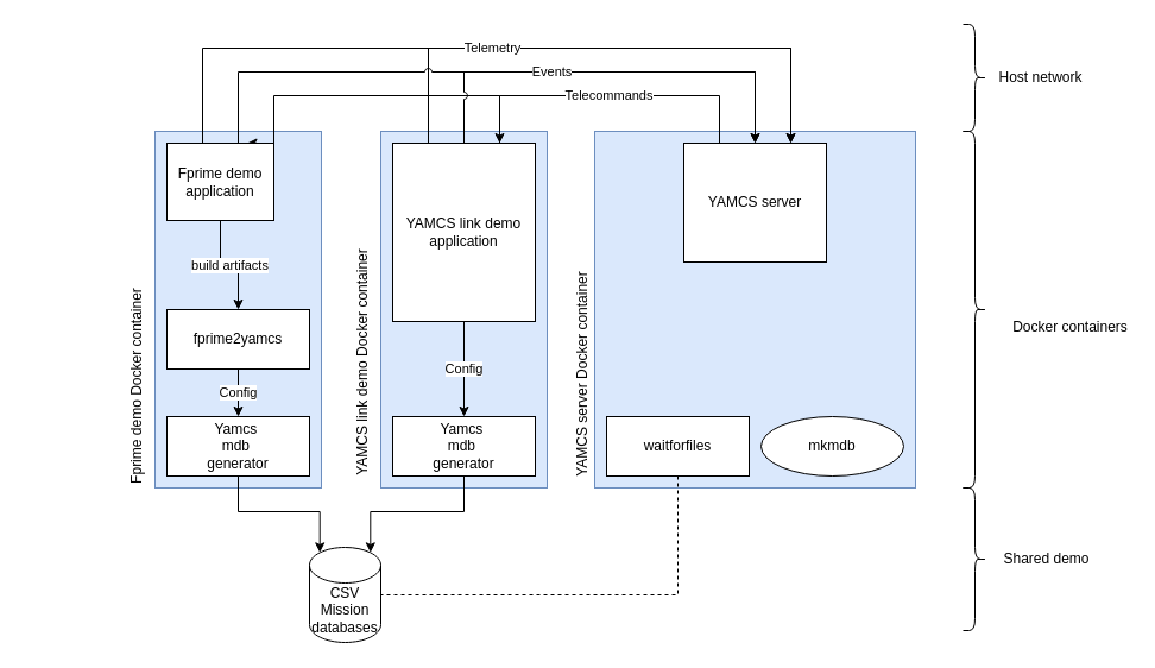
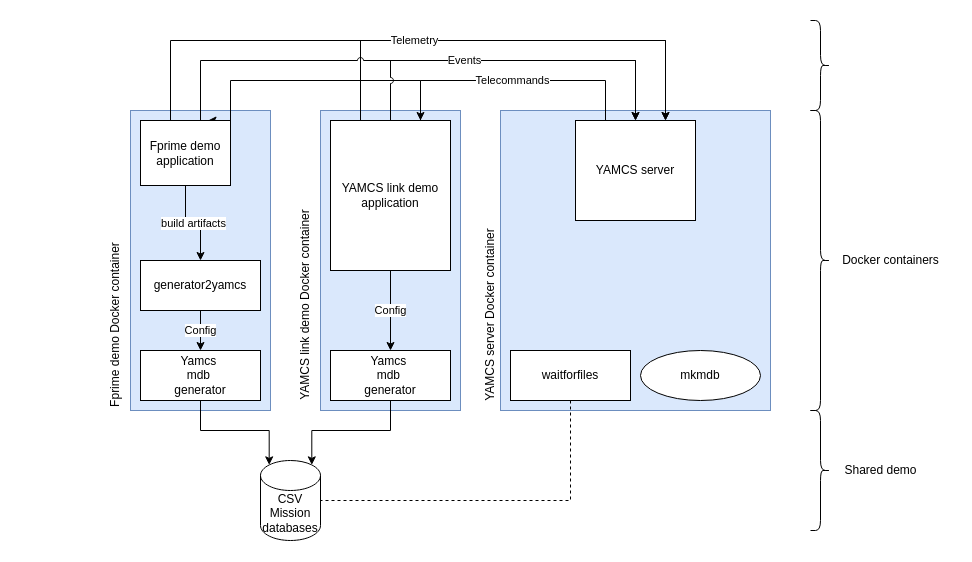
- <mxCell id="32" value="Host network" style="text;html=1;align=center;verticalAlign=middle;resizable=0;points=[];autosize=1;strokeColor=none;fillColor=none;" parent="1" vertex="1"><mxGeometry x="830" y="50" width="90" height="30" as="geometry" /></mxCell>
- <mxCell id="33" value="Docker containers" style="text;html=1;align=center;verticalAlign=middle;resizable=0;points=[];autosize=1;strokeColor=none;fillColor=none;" parent="1" vertex="1"><mxGeometry x="840" y="260" width="120" height="30" as="geometry" /></mxCell>
+ <mxCell id="33" value="Docker containers" style="text;html=1;align=center;verticalAlign=middle;resizable=0;points=[];autosize=1;strokeColor=none;fillColor=none;" parent="1" vertex="1"><mxGeometry x="830" y="245" width="120" height="30" as="geometry" /></mxCell>
- <mxCell id="19" value="fprime2yamcs" style="rounded=0;whiteSpace=wrap;html=1;" parent="1" vertex="1"><mxGeometry x="140" y="260" width="120" height="50" as="geometry" /></mxCell>
+ <mxCell id="19" value="generator2yamcs" style="rounded=0;whiteSpace=wrap;html=1;" parent="1" vertex="1"><mxGeometry x="140" y="260" width="120" height="50" as="geometry" /></mxCell>
